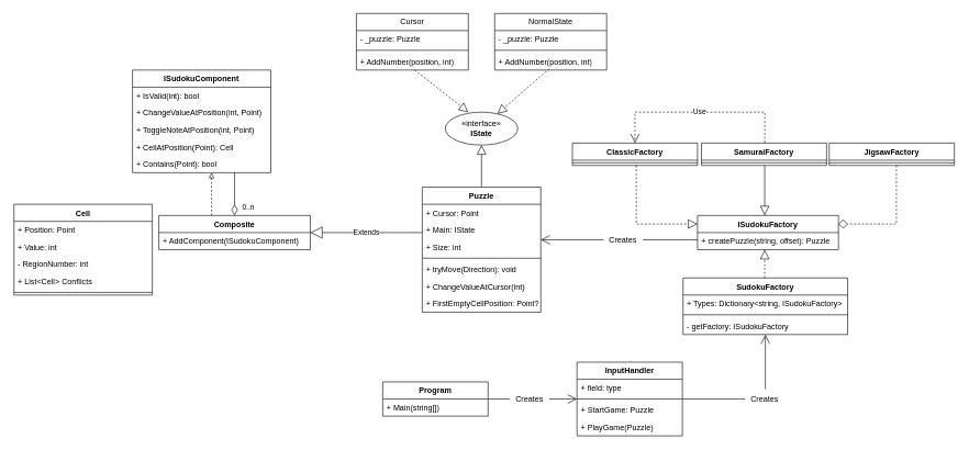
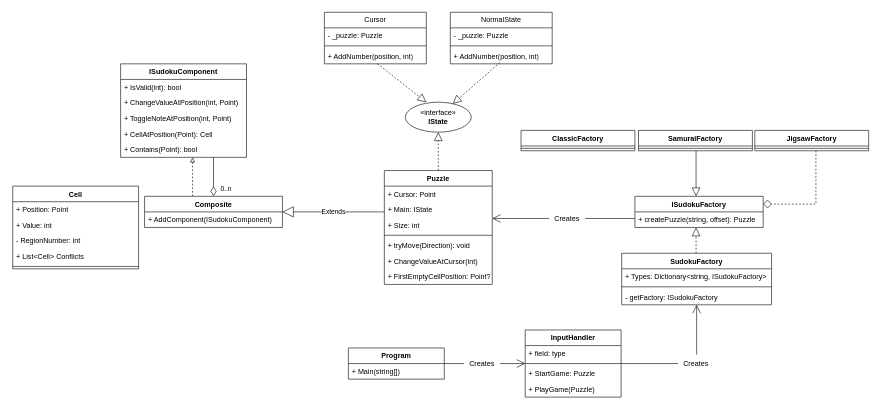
- <mxCell id="72" value="Use" style="endArrow=open;endSize=12;dashed=1;html=1;rounded=0;exitX=0.506;exitY=-0.019;exitDx=0;exitDy=0;entryX=0.5;entryY=0;entryDx=0;entryDy=0;edgeStyle=orthogonalEdgeStyle;exitPerimeter=0;" edge="1" parent="1" source="22" target="20"><mxGeometry width="160" relative="1" as="geometry"><mxPoint x="1110" y="140" as="sourcePoint" /><mxPoint x="1270" y="140" as="targetPoint" /><Array as="points"><mxPoint x="1160" y="170" /><mxPoint x="963" y="170" /></Array></mxGeometry></mxCell>
- <mxCell id="39" value="" style="endArrow=block;dashed=0;endFill=0;endSize=12;html=1;rounded=0;exitX=0.5;exitY=0;exitDx=0;exitDy=0;entryX=0.5;entryY=1;entryDx=0;entryDy=0;" parent="1" source="11" target="38" edge="1"><mxGeometry width="160" relative="1" as="geometry"><mxPoint x="890" y="530" as="sourcePoint" /><mxPoint x="1050" y="530" as="targetPoint" /></mxGeometry></mxCell>
+ <mxCell id="39" value="" style="endArrow=block;dashed=1;endFill=0;endSize=12;html=1;rounded=0;exitX=0.5;exitY=0;exitDx=0;exitDy=0;entryX=0.5;entryY=1;entryDx=0;entryDy=0;" parent="1" source="11" target="38" edge="1"><mxGeometry width="160" relative="1" as="geometry"><mxPoint x="890" y="530" as="sourcePoint" /><mxPoint x="1050" y="530" as="targetPoint" /></mxGeometry></mxCell>
- <mxCell id="66" value="" style="endArrow=block;dashed=1;endFill=0;endSize=12;html=1;rounded=0;edgeStyle=orthogonalEdgeStyle;" edge="1" parent="1" source="20" target="63"><mxGeometry width="160" relative="1" as="geometry"><mxPoint x="1171" y="432" as="sourcePoint" /><mxPoint x="1171" y="207" as="targetPoint" /><Array as="points"><mxPoint x="965" y="340" /></Array></mxGeometry></mxCell>
